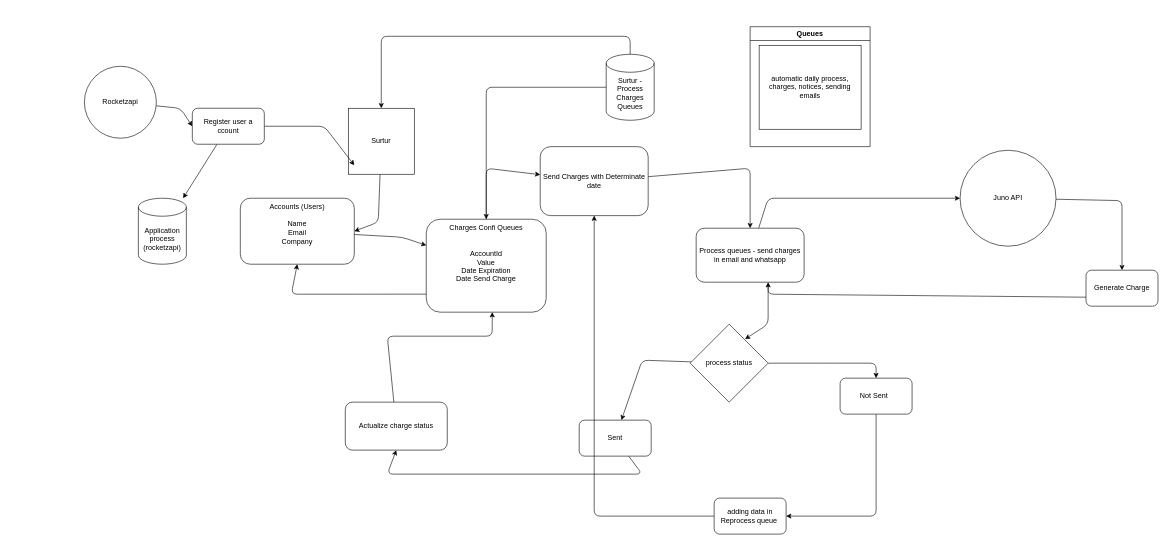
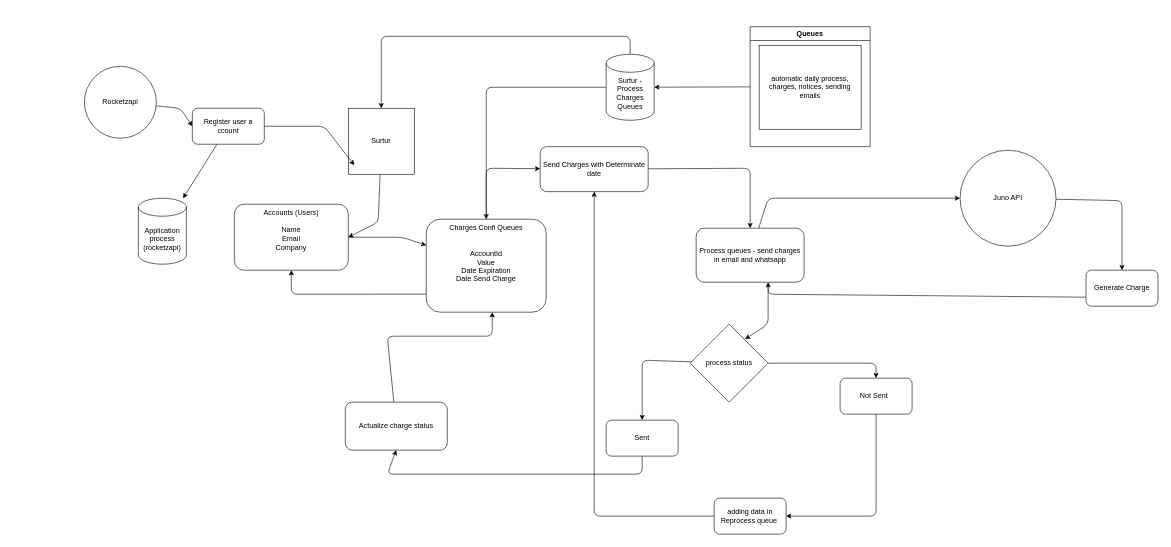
+ <mxCell id="29" style="edgeStyle=none;html=1;fontColor=#000000;" edge="1" parent="1" source="30" target="19"><mxGeometry relative="1" as="geometry" /></mxCell>
- <mxCell id="21" value="Send Charges with Determinate date" style="rounded=1;whiteSpace=wrap;html=1;fontColor=#000000;fillColor=#FFFFFF;align=center;verticalAlign=middle;" vertex="1" parent="1"><mxGeometry x="900" y="244" width="180" height="115" as="geometry" /></mxCell>
+ <mxCell id="21" value="Send Charges with Determinate date" style="rounded=1;whiteSpace=wrap;html=1;fontColor=#000000;fillColor=#FFFFFF;align=center;verticalAlign=middle;" vertex="1" parent="1"><mxGeometry x="900" y="244" width="180" height="75" as="geometry" /></mxCell>
- <mxCell id="13" value="Accounts (Users)&lt;br&gt;&lt;br&gt;Name&lt;br&gt;Email&lt;br&gt;Company" style="rounded=1;whiteSpace=wrap;html=1;fillColor=#FFFFFF;fontColor=#000000;align=center;horizontal=1;verticalAlign=top;" vertex="1" parent="1"><mxGeometry x="400" y="330" width="190" height="110" as="geometry" /></mxCell>
+ <mxCell id="13" value="Accounts (Users)&lt;br&gt;&lt;br&gt;Name&lt;br&gt;Email&lt;br&gt;Company" style="rounded=1;whiteSpace=wrap;html=1;fillColor=#FFFFFF;fontColor=#000000;align=center;horizontal=1;verticalAlign=top;" vertex="1" parent="1"><mxGeometry x="390" y="340" width="190" height="110" as="geometry" /></mxCell>
- <mxCell id="26" value="Sent" style="rounded=1;whiteSpace=wrap;html=1;fontColor=#000000;fillColor=#FFFFFF;align=center;verticalAlign=middle;" vertex="1" parent="1"><mxGeometry x="965" y="700" width="120" height="60" as="geometry" /></mxCell>
+ <mxCell id="26" value="Sent" style="rounded=1;whiteSpace=wrap;html=1;fontColor=#000000;fillColor=#FFFFFF;align=center;verticalAlign=middle;" vertex="1" parent="1"><mxGeometry x="1010" y="700" width="120" height="60" as="geometry" /></mxCell>
